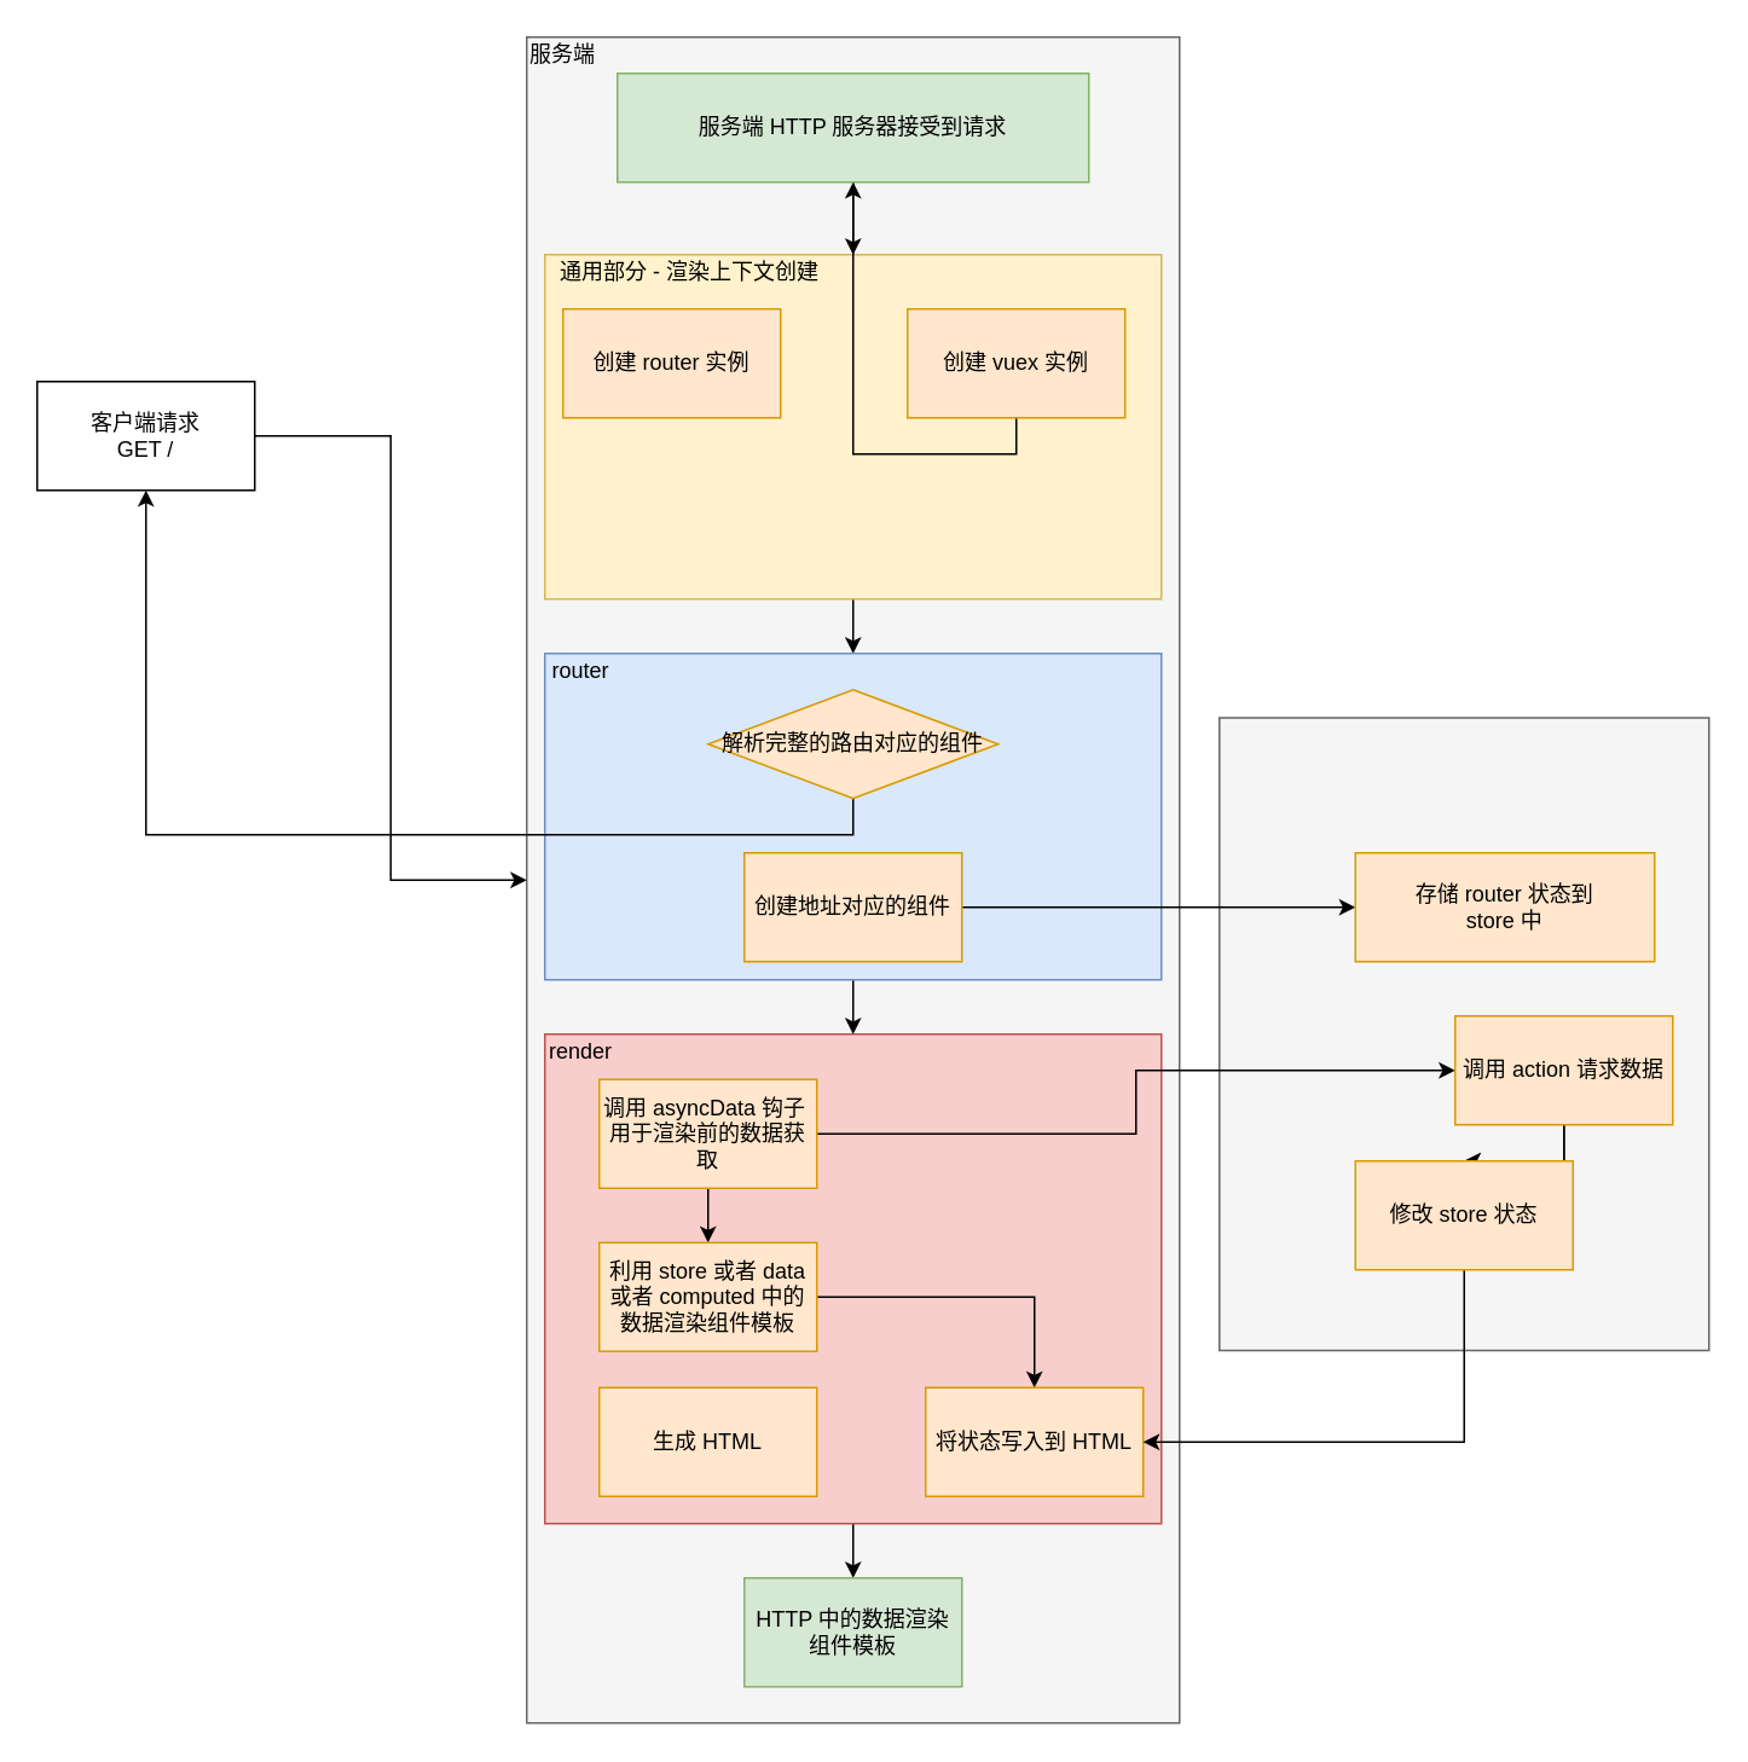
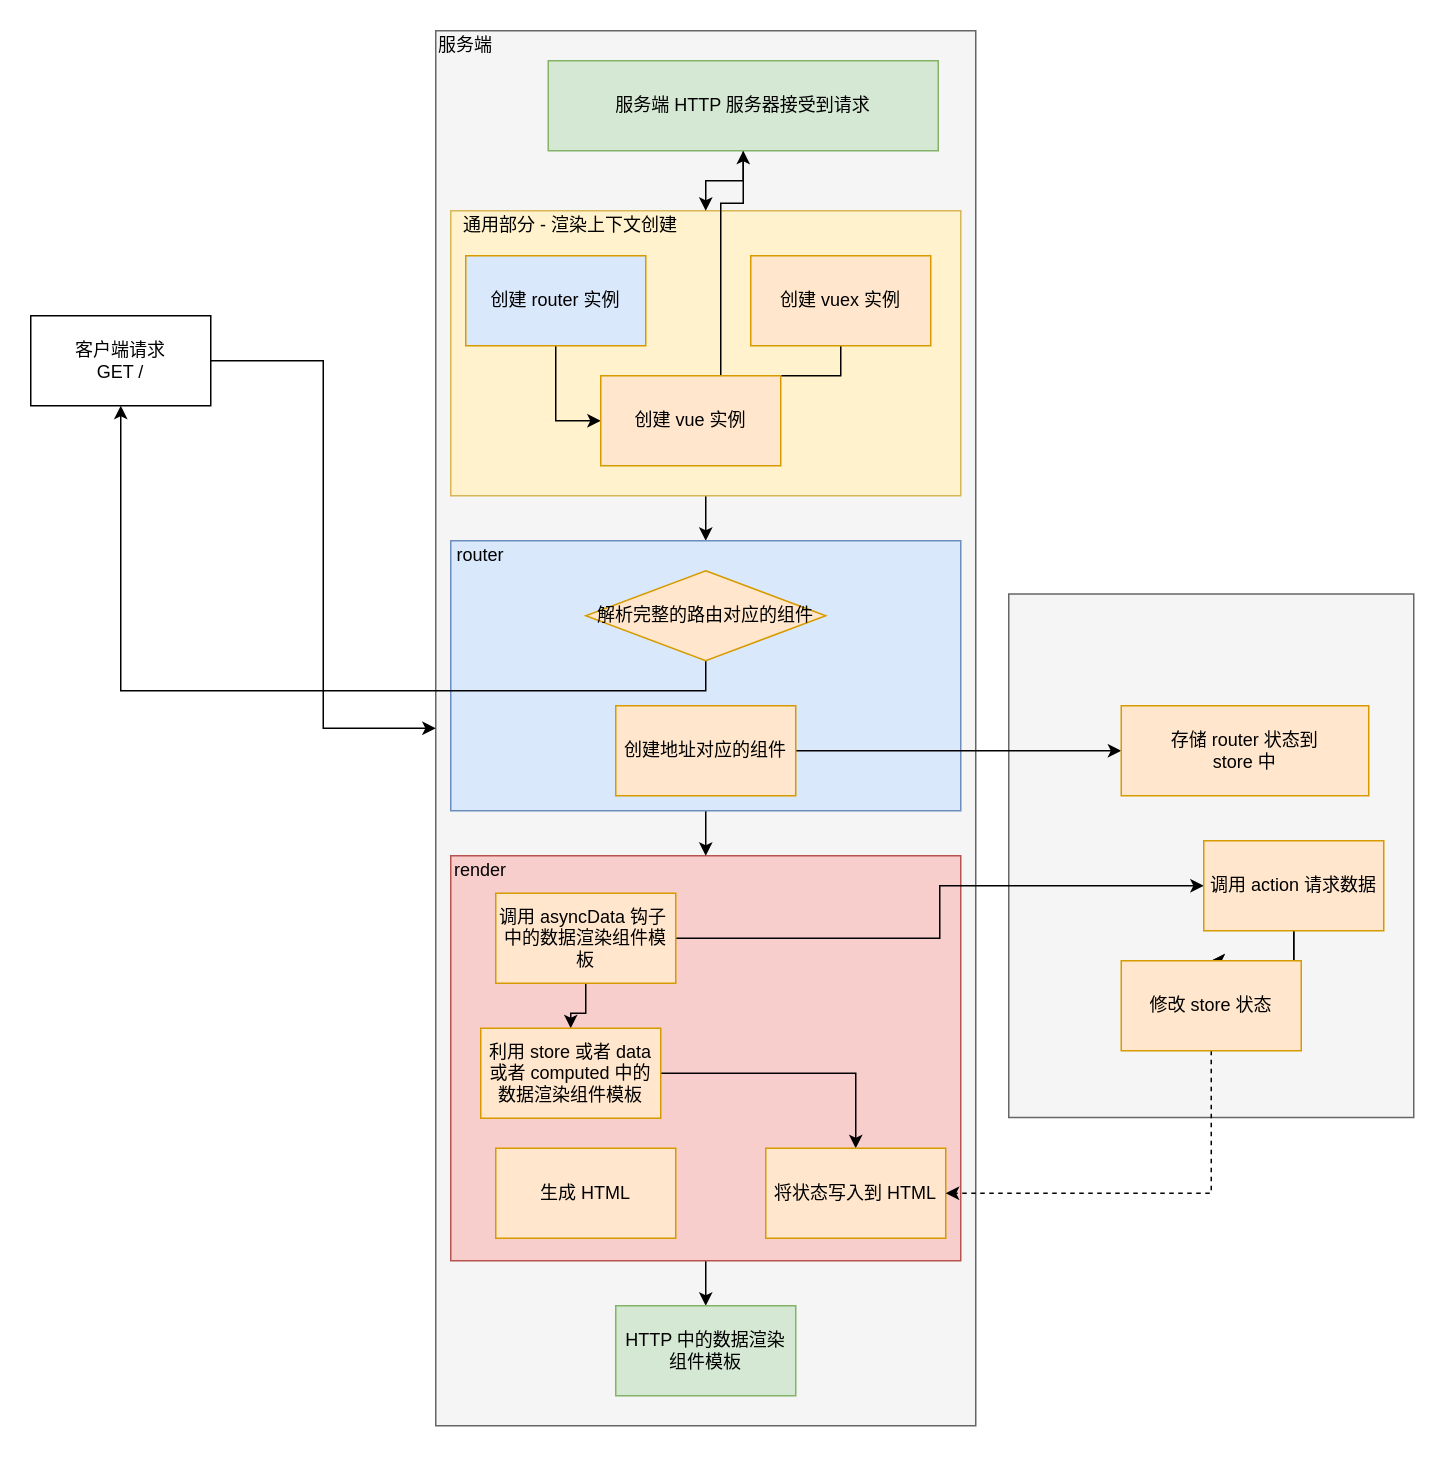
- <mxCell id="18" value="服务端 HTTP 服务器接受到请求" style="rounded=0;whiteSpace=wrap;html=1;fillColor=#d5e8d4;strokeColor=#82b366;" vertex="1" parent="1"><mxGeometry x="340" y="40" width="260" height="60" as="geometry" /></mxCell>
+ <mxCell id="18" value="服务端 HTTP 服务器接受到请求" style="rounded=0;whiteSpace=wrap;html=1;fillColor=#d5e8d4;strokeColor=#82b366;" vertex="1" parent="1"><mxGeometry x="365" y="40" width="260" height="60" as="geometry" /></mxCell>
- <mxCell id="13" value="创建 router 实例" style="rounded=0;whiteSpace=wrap;html=1;fillColor=#ffe6cc;strokeColor=#d79b00;" vertex="1" parent="1"><mxGeometry x="310" y="170" width="120" height="60" as="geometry" /></mxCell>
+ <mxCell id="13" value="创建 router 实例" style="rounded=0;whiteSpace=wrap;html=1;fillColor=#dae8fc;strokeColor=#d79b00;" vertex="1" parent="1"><mxGeometry x="310" y="170" width="120" height="60" as="geometry" /></mxCell>
+ <mxCell id="12" style="edgeStyle=orthogonalEdgeStyle;rounded=0;orthogonalLoop=1;jettySize=auto;html=1;exitX=0.5;exitY=1;exitDx=0;exitDy=0;entryX=0;entryY=0.5;entryDx=0;entryDy=0;" edge="1" parent="1" source="13" target="16"><mxGeometry relative="1" as="geometry" /></mxCell>
+ <mxCell id="16" value="创建 vue 实例" style="rounded=0;whiteSpace=wrap;html=1;fillColor=#ffe6cc;strokeColor=#d79b00;" vertex="1" parent="1"><mxGeometry x="400" y="250" width="120" height="60" as="geometry" /></mxCell>
- <mxCell id="28" value="调用&amp;nbsp;&lt;span&gt;asyncData&amp;nbsp;&lt;/span&gt;钩子&amp;nbsp;&lt;span&gt;&lt;br&gt;用于渲染前的数据获取&lt;/span&gt;" style="rounded=0;whiteSpace=wrap;html=1;fillColor=#ffe6cc;strokeColor=#d79b00;" vertex="1" parent="1"><mxGeometry x="330" y="595" width="120" height="60" as="geometry" /></mxCell>
+ <mxCell id="28" value="调用&amp;nbsp;&lt;span&gt;asyncData&amp;nbsp;&lt;/span&gt;钩子&amp;nbsp;&lt;span&gt;&lt;br&gt;中的数据渲染组件模板&lt;/span&gt;" style="rounded=0;whiteSpace=wrap;html=1;fillColor=#ffe6cc;strokeColor=#d79b00;" vertex="1" parent="1"><mxGeometry x="330" y="595" width="120" height="60" as="geometry" /></mxCell>
- <mxCell id="30" value="利用 store 或者 data 或者 computed 中的数据渲染组件模板&lt;br&gt;" style="rounded=0;whiteSpace=wrap;html=1;fillColor=#ffe6cc;strokeColor=#d79b00;" vertex="1" parent="1"><mxGeometry x="330" y="685" width="120" height="60" as="geometry" /></mxCell>
+ <mxCell id="30" value="利用 store 或者 data 或者 computed 中的数据渲染组件模板&lt;br&gt;" style="rounded=0;whiteSpace=wrap;html=1;fillColor=#ffe6cc;strokeColor=#d79b00;" vertex="1" parent="1"><mxGeometry x="320" y="685" width="120" height="60" as="geometry" /></mxCell>
- <mxCell id="38" style="edgeStyle=orthogonalEdgeStyle;rounded=0;orthogonalLoop=1;jettySize=auto;html=1;exitX=0.5;exitY=1;exitDx=0;exitDy=0;entryX=1;entryY=0.5;entryDx=0;entryDy=0;" edge="1" parent="1" source="39" target="32"><mxGeometry relative="1" as="geometry" /></mxCell>
+ <mxCell id="38" style="edgeStyle=orthogonalEdgeStyle;rounded=0;orthogonalLoop=1;jettySize=auto;html=1;exitX=0.5;exitY=1;exitDx=0;exitDy=0;entryX=1;entryY=0.5;entryDx=0;entryDy=0;dashed=1;" edge="1" parent="1" source="39" target="32"><mxGeometry relative="1" as="geometry" /></mxCell>
